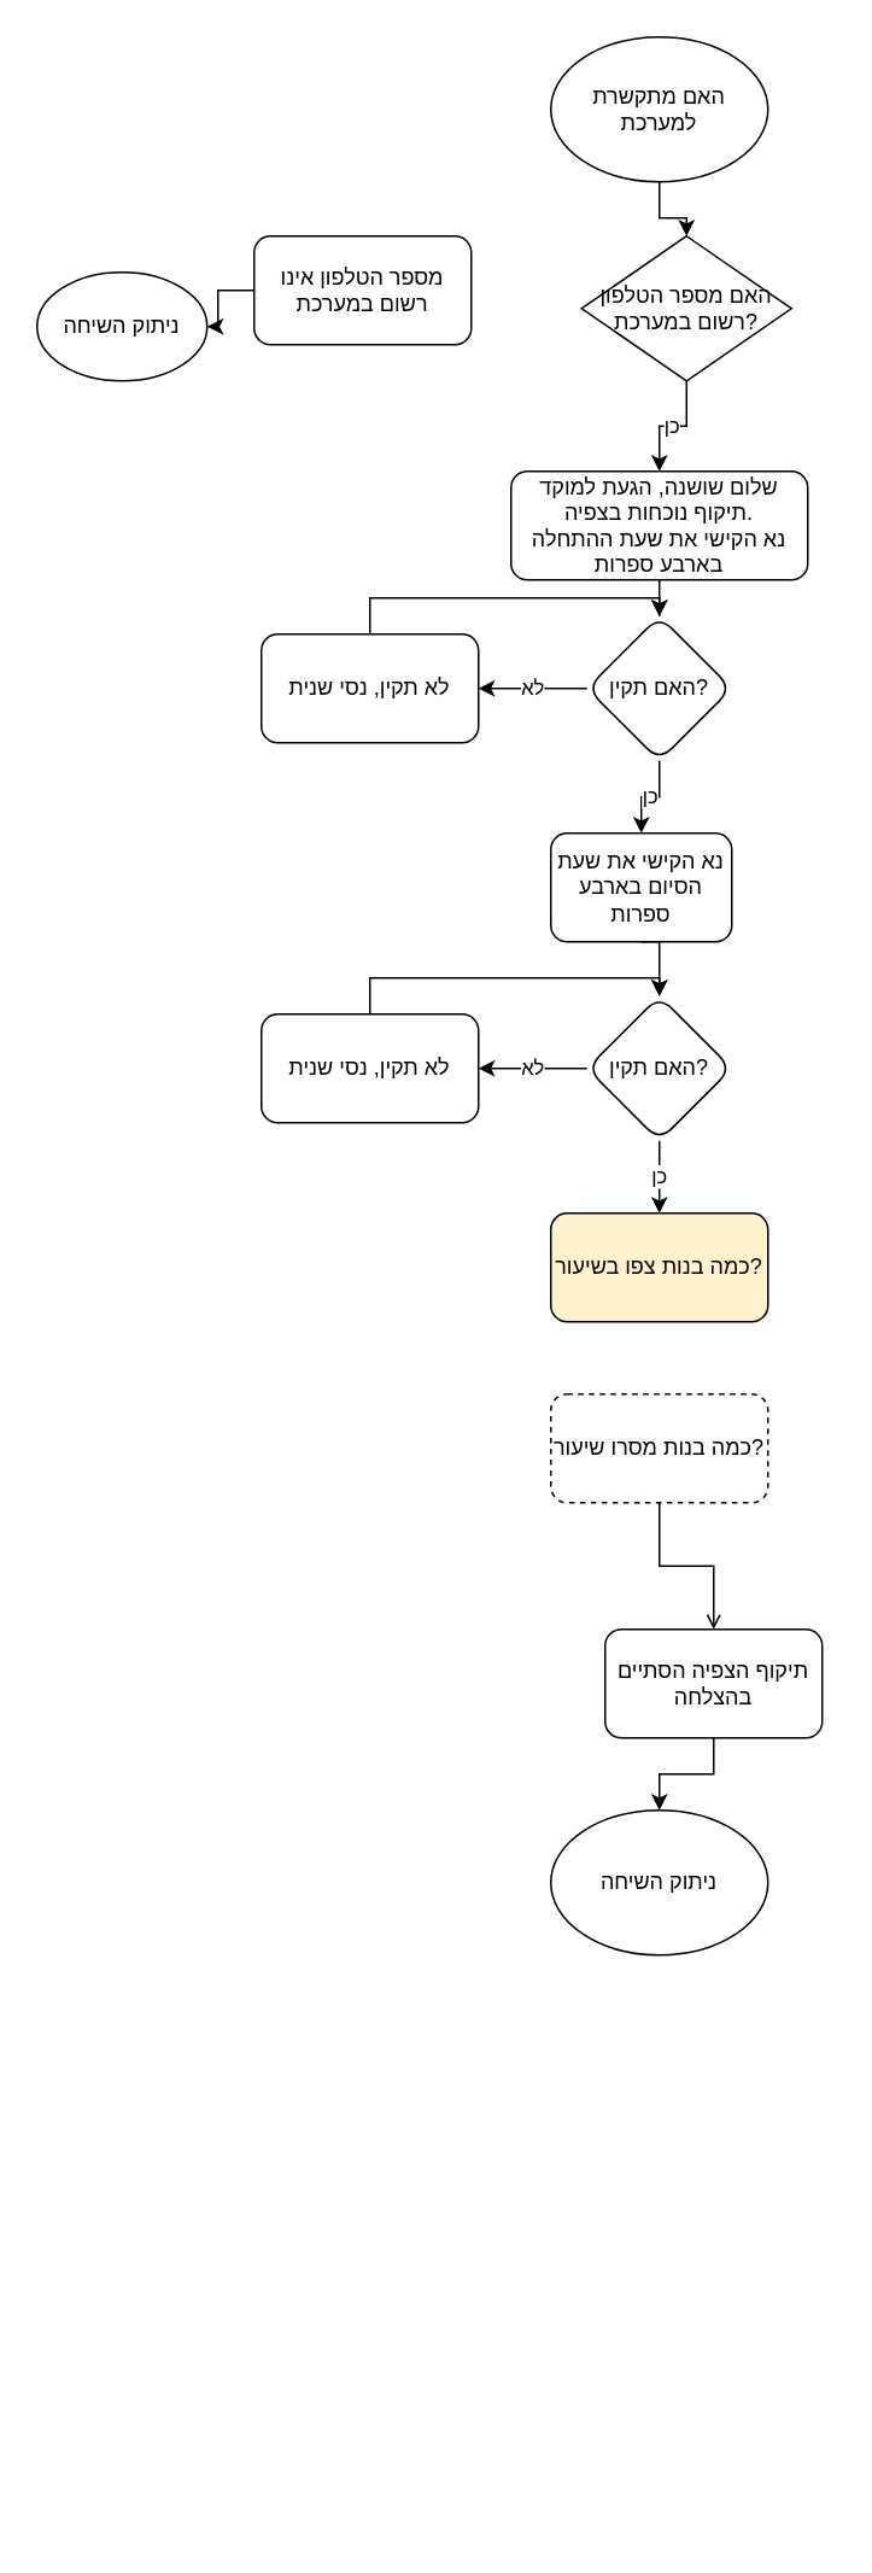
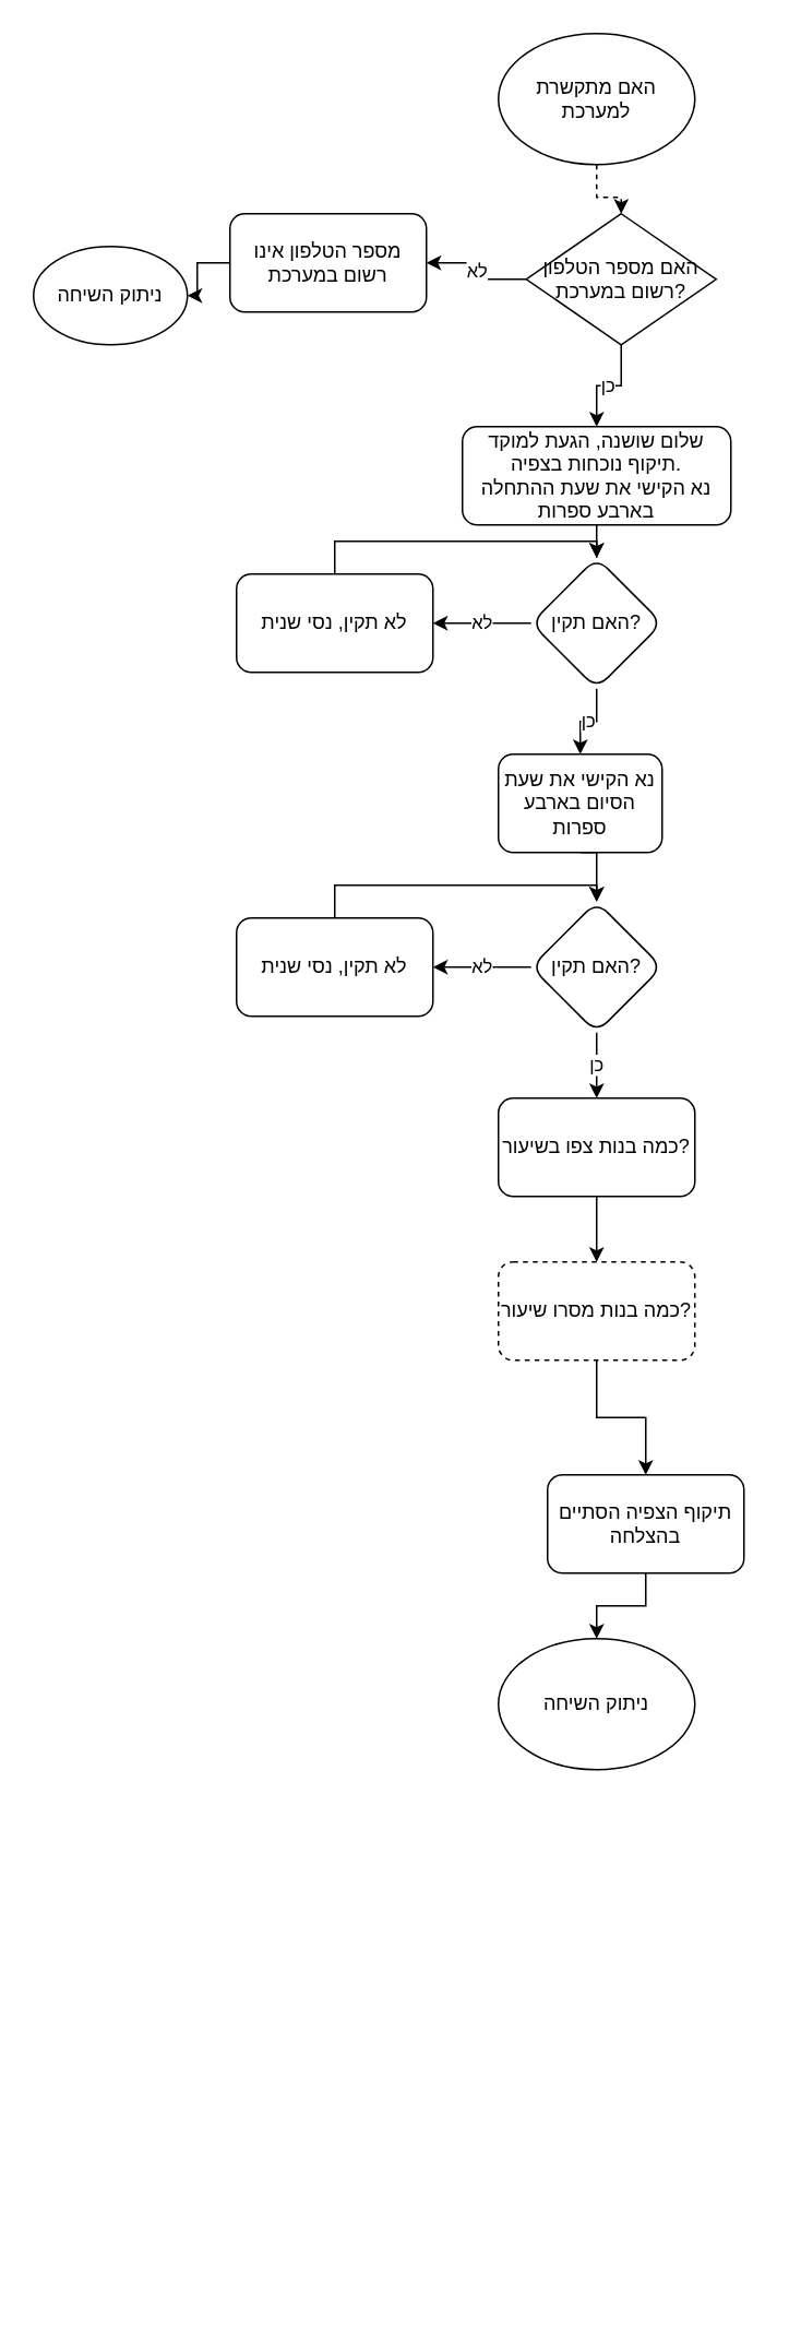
- <mxCell id="2" style="edgeStyle=orthogonalEdgeStyle;rounded=0;orthogonalLoop=1;jettySize=auto;html=1;" edge="1" parent="1" source="3" target="6"><mxGeometry relative="1" as="geometry" /></mxCell>
+ <mxCell id="2" style="edgeStyle=orthogonalEdgeStyle;rounded=0;orthogonalLoop=1;jettySize=auto;html=1;dashed=1;" edge="1" parent="1" source="3" target="6"><mxGeometry relative="1" as="geometry" /></mxCell>
+ <mxCell id="9" value="לא" style="edgeStyle=orthogonalEdgeStyle;rounded=0;orthogonalLoop=1;jettySize=auto;html=1;" edge="1" parent="1" source="6" target="8"><mxGeometry relative="1" as="geometry"><mxPoint x="324" y="180" as="sourcePoint" /><mxPoint x="114" y="180" as="targetPoint" /></mxGeometry></mxCell>
- <mxCell id="26" value="כמה בנות צפו בשיעור?" style="rounded=1;whiteSpace=wrap;html=1;fillColor=#fff2cc;" vertex="1" parent="1"><mxGeometry x="304" y="670" width="120" height="60" as="geometry" /></mxCell>
+ <mxCell id="26" value="כמה בנות צפו בשיעור?" style="rounded=1;whiteSpace=wrap;html=1;" vertex="1" parent="1"><mxGeometry x="304" y="670" width="120" height="60" as="geometry" /></mxCell>
+ <mxCell id="25" value="" style="edgeStyle=orthogonalEdgeStyle;rounded=0;orthogonalLoop=1;jettySize=auto;html=1;" edge="1" parent="1" source="26" target="28"><mxGeometry relative="1" as="geometry" /></mxCell>
- <mxCell id="27" value="" style="edgeStyle=orthogonalEdgeStyle;rounded=0;orthogonalLoop=1;jettySize=auto;html=1;endArrow=open;" edge="1" parent="1" source="28" target="30"><mxGeometry relative="1" as="geometry" /></mxCell>
+ <mxCell id="27" value="" style="edgeStyle=orthogonalEdgeStyle;rounded=0;orthogonalLoop=1;jettySize=auto;html=1;" edge="1" parent="1" source="28" target="30"><mxGeometry relative="1" as="geometry" /></mxCell>
